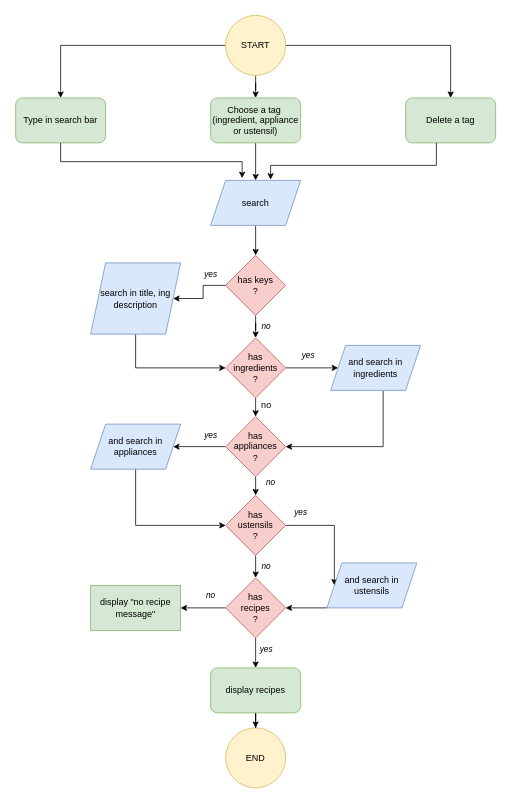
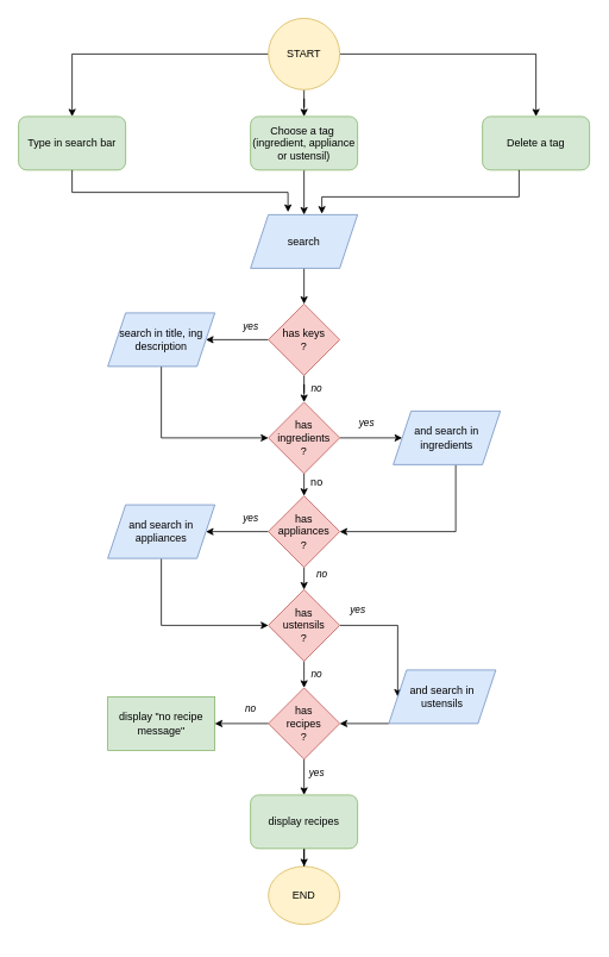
- <mxCell id="19" value="search in title, ing&lt;br&gt;description" style="shape=parallelogram;perimeter=parallelogramPerimeter;whiteSpace=wrap;html=1;fixedSize=1;fillColor=#dae8fc;strokeColor=#6c8ebf;" vertex="1" parent="1"><mxGeometry x="120" y="350" width="120" height="95" as="geometry" /></mxCell>
+ <mxCell id="19" value="search in title, ing&lt;br&gt;description" style="shape=parallelogram;perimeter=parallelogramPerimeter;whiteSpace=wrap;html=1;fixedSize=1;fillColor=#dae8fc;strokeColor=#6c8ebf;" vertex="1" parent="1"><mxGeometry x="120" y="350" width="120" height="60" as="geometry" /></mxCell>
- <mxCell id="2" value="END" style="ellipse;whiteSpace=wrap;html=1;aspect=fixed;fillColor=#fff2cc;strokeColor=#d6b656;" vertex="1" parent="1"><mxGeometry x="300" y="970" width="80" height="80" as="geometry" /></mxCell>
+ <mxCell id="2" value="END" style="ellipse;whiteSpace=wrap;html=1;aspect=fixed;fillColor=#fff2cc;strokeColor=#d6b656;" vertex="1" parent="1"><mxGeometry x="300" y="970" width="80" height="65" as="geometry" /></mxCell>
